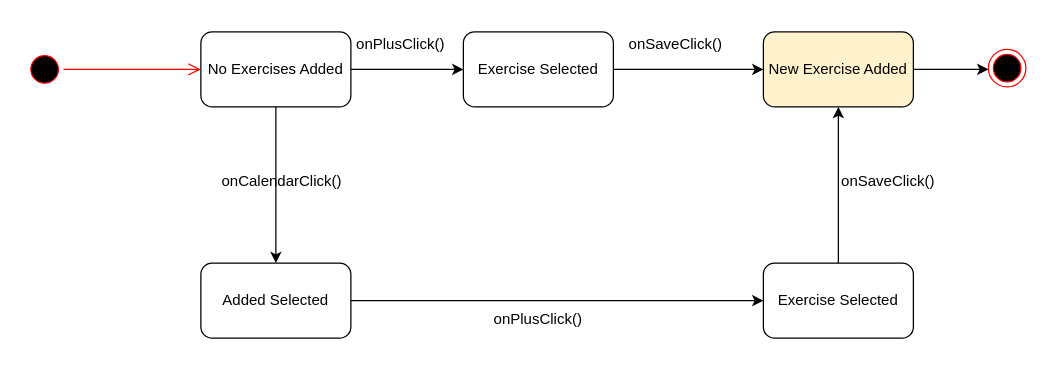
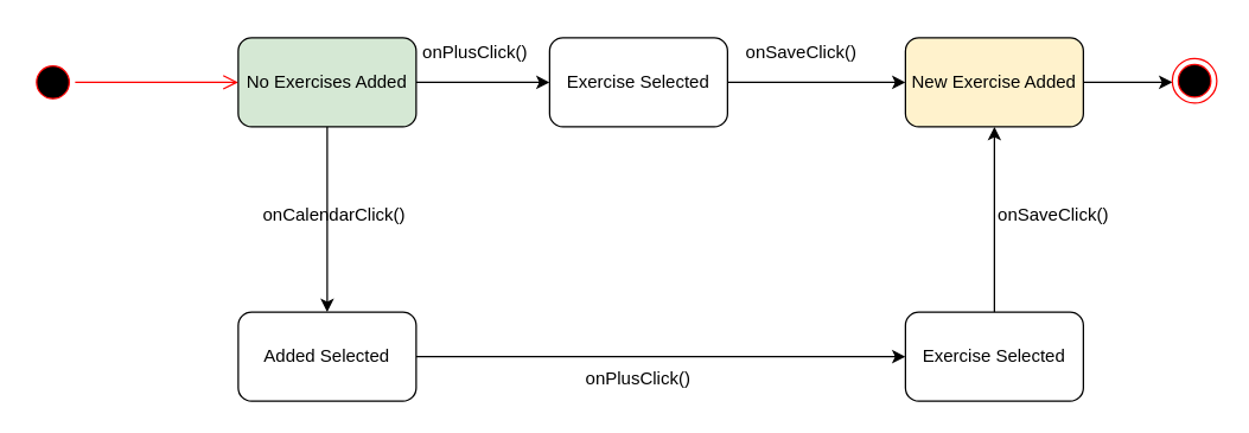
- <mxCell id="6" value="No Exercises Added" style="rounded=1;whiteSpace=wrap;html=1;" vertex="1" parent="1"><mxGeometry x="160" y="25" width="120" height="60" as="geometry" /></mxCell>
+ <mxCell id="6" value="No Exercises Added" style="rounded=1;whiteSpace=wrap;html=1;fillColor=#d5e8d4;" vertex="1" parent="1"><mxGeometry x="160" y="25" width="120" height="60" as="geometry" /></mxCell>
